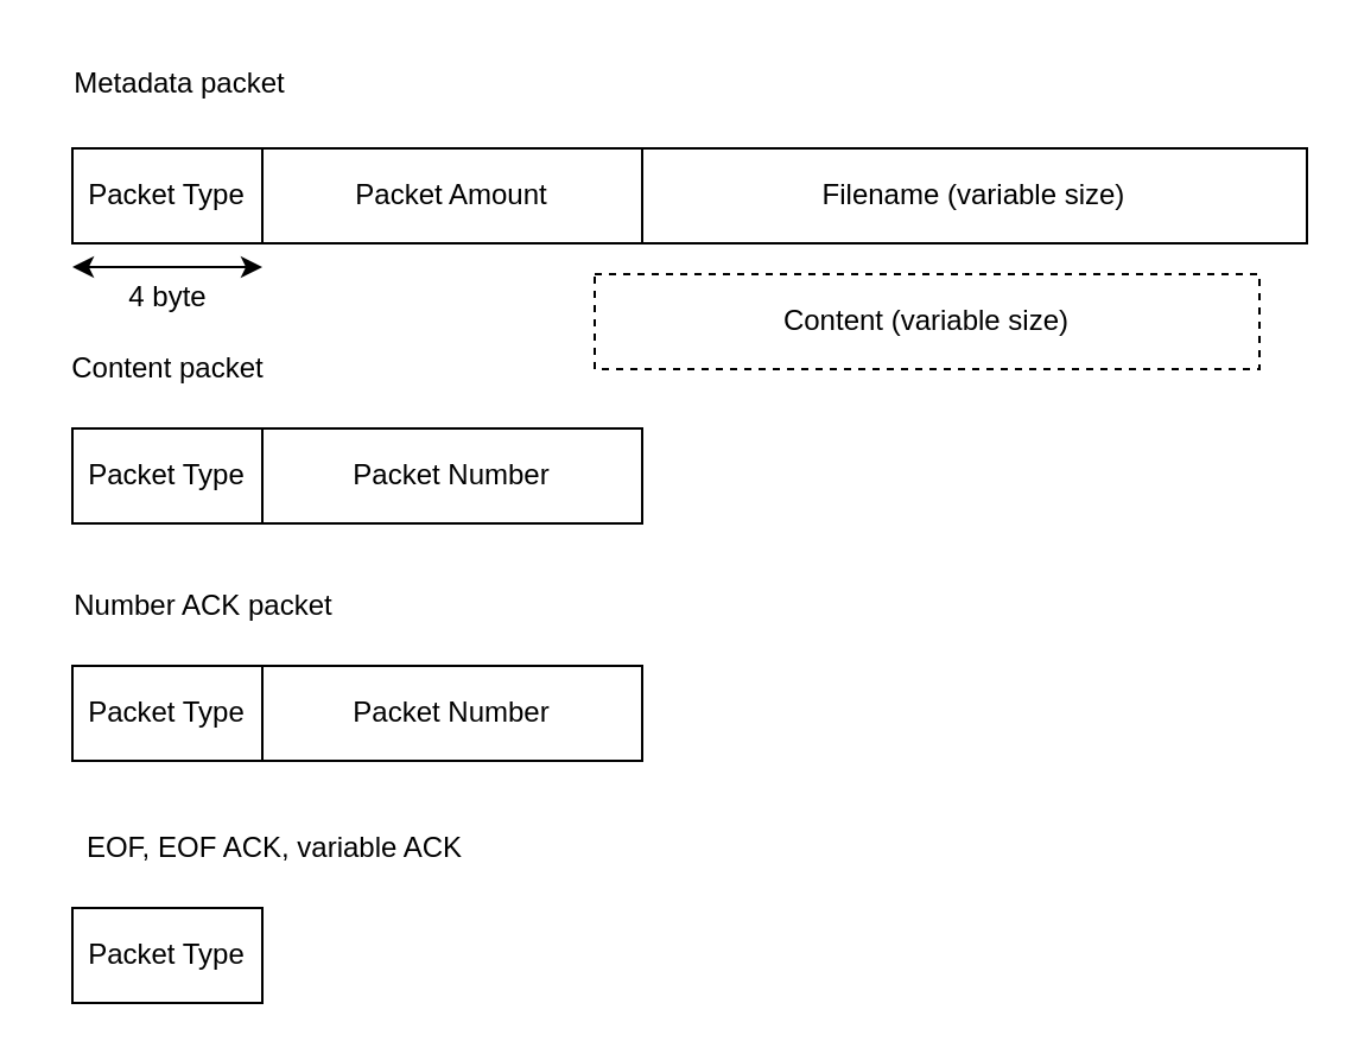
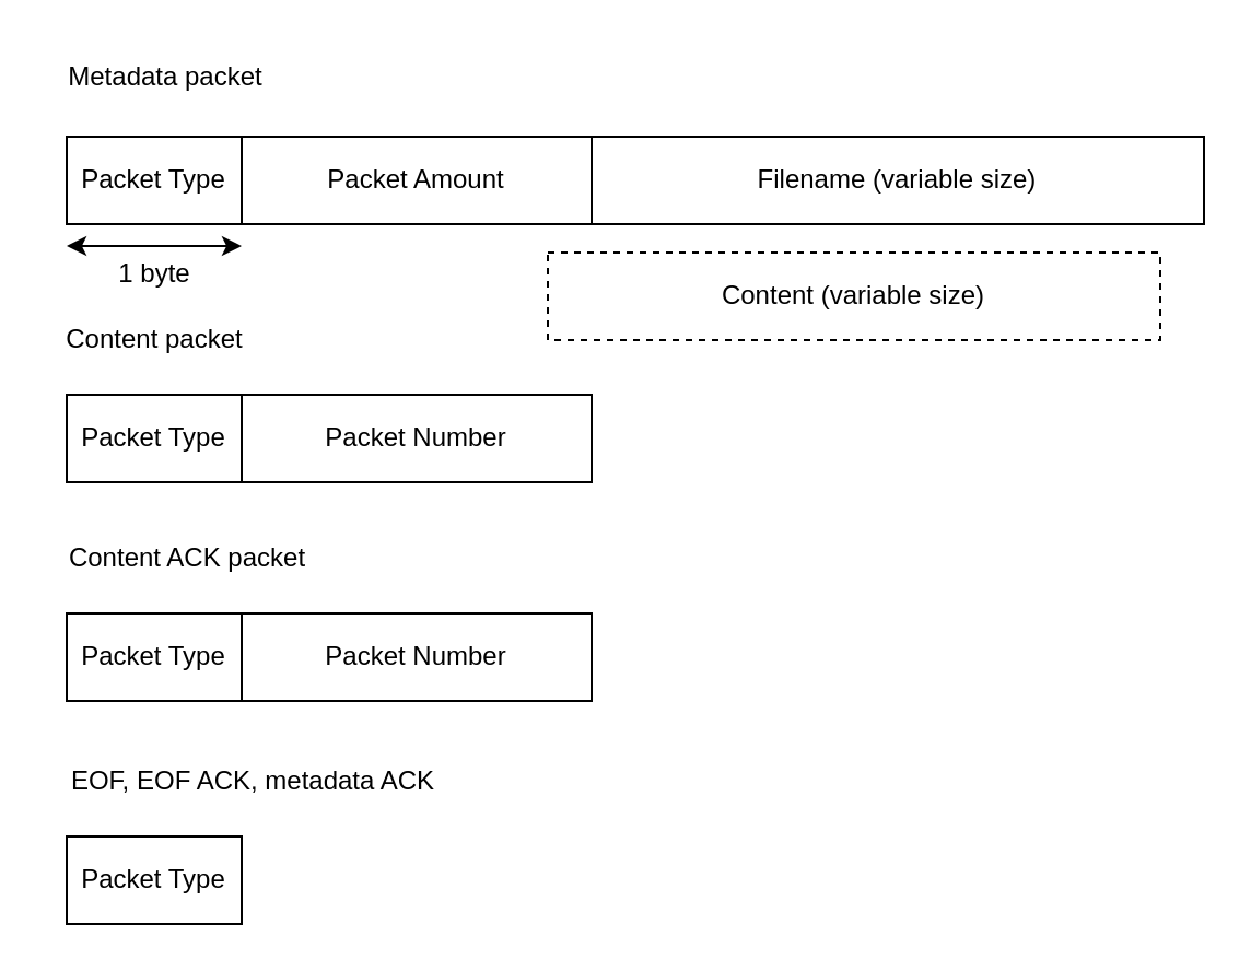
- <mxCell id="4" value="4 byte" style="text;html=1;align=center;verticalAlign=middle;resizable=0;points=[];autosize=1;strokeColor=none;fillColor=none;" vertex="1" parent="1"><mxGeometry x="40" y="110" width="60" height="30" as="geometry" /></mxCell>
+ <mxCell id="4" value="1 byte" style="text;html=1;align=center;verticalAlign=middle;resizable=0;points=[];autosize=1;strokeColor=none;fillColor=none;" vertex="1" parent="1"><mxGeometry x="40" y="110" width="60" height="30" as="geometry" /></mxCell>
- <mxCell id="12" value="Number ACK packet" style="text;html=1;align=center;verticalAlign=middle;resizable=0;points=[];autosize=1;strokeColor=none;fillColor=none;" vertex="1" parent="1"><mxGeometry x="20" y="240" width="130" height="30" as="geometry" /></mxCell>
+ <mxCell id="12" value="Content ACK packet" style="text;html=1;align=center;verticalAlign=middle;resizable=0;points=[];autosize=1;strokeColor=none;fillColor=none;" vertex="1" parent="1"><mxGeometry x="20" y="240" width="130" height="30" as="geometry" /></mxCell>
- <mxCell id="15" value="EOF, EOF ACK, variable ACK" style="text;html=1;align=center;verticalAlign=middle;resizable=0;points=[];autosize=1;strokeColor=none;fillColor=none;" vertex="1" parent="1"><mxGeometry x="20" y="342" width="190" height="30" as="geometry" /></mxCell>
+ <mxCell id="15" value="EOF, EOF ACK, metadata ACK" style="text;html=1;align=center;verticalAlign=middle;resizable=0;points=[];autosize=1;strokeColor=none;fillColor=none;" vertex="1" parent="1"><mxGeometry x="20" y="342" width="190" height="30" as="geometry" /></mxCell>
